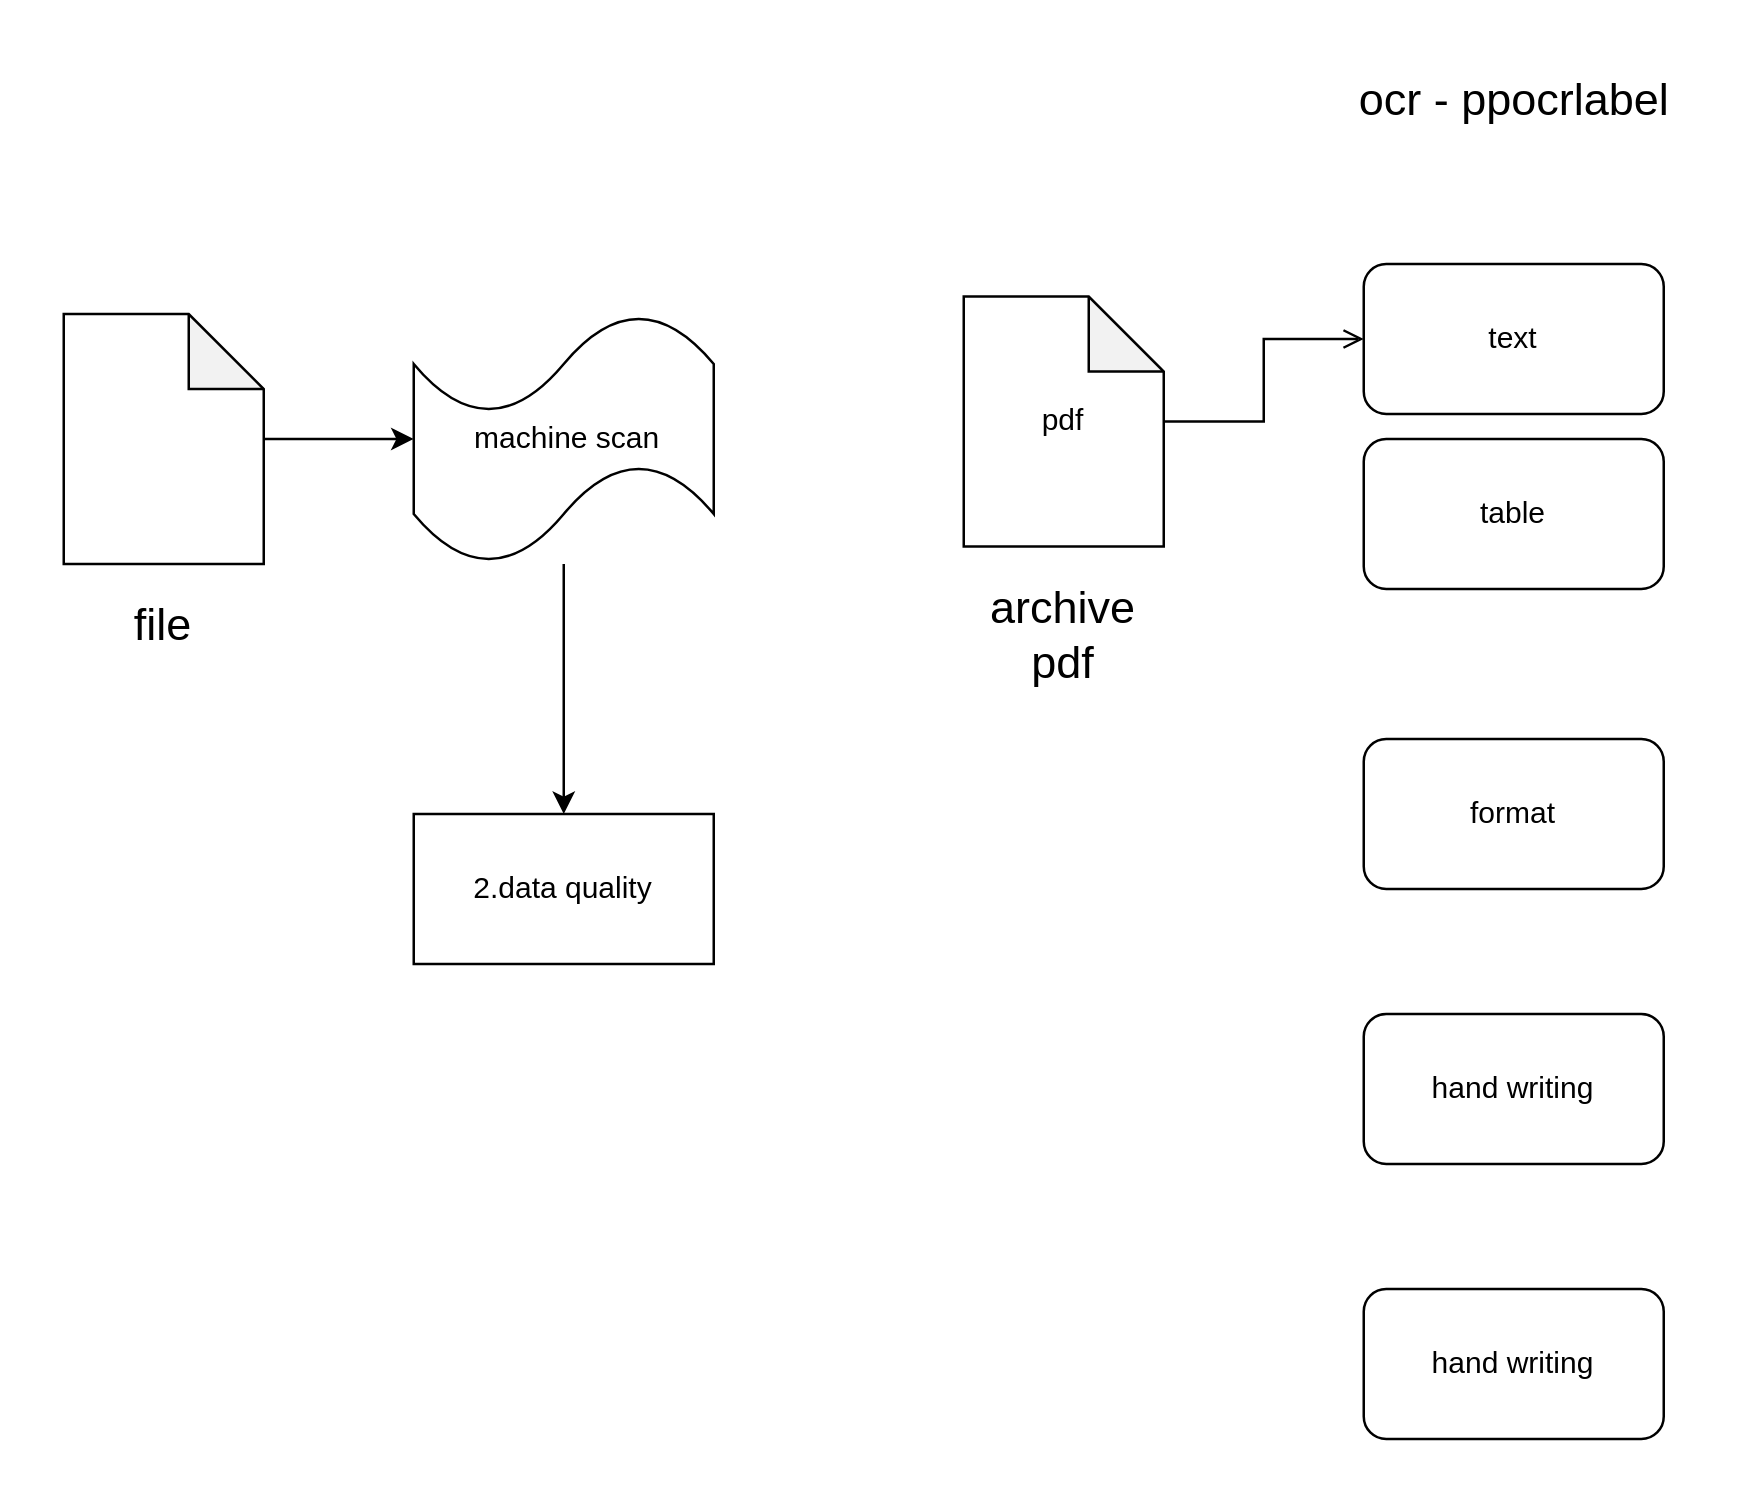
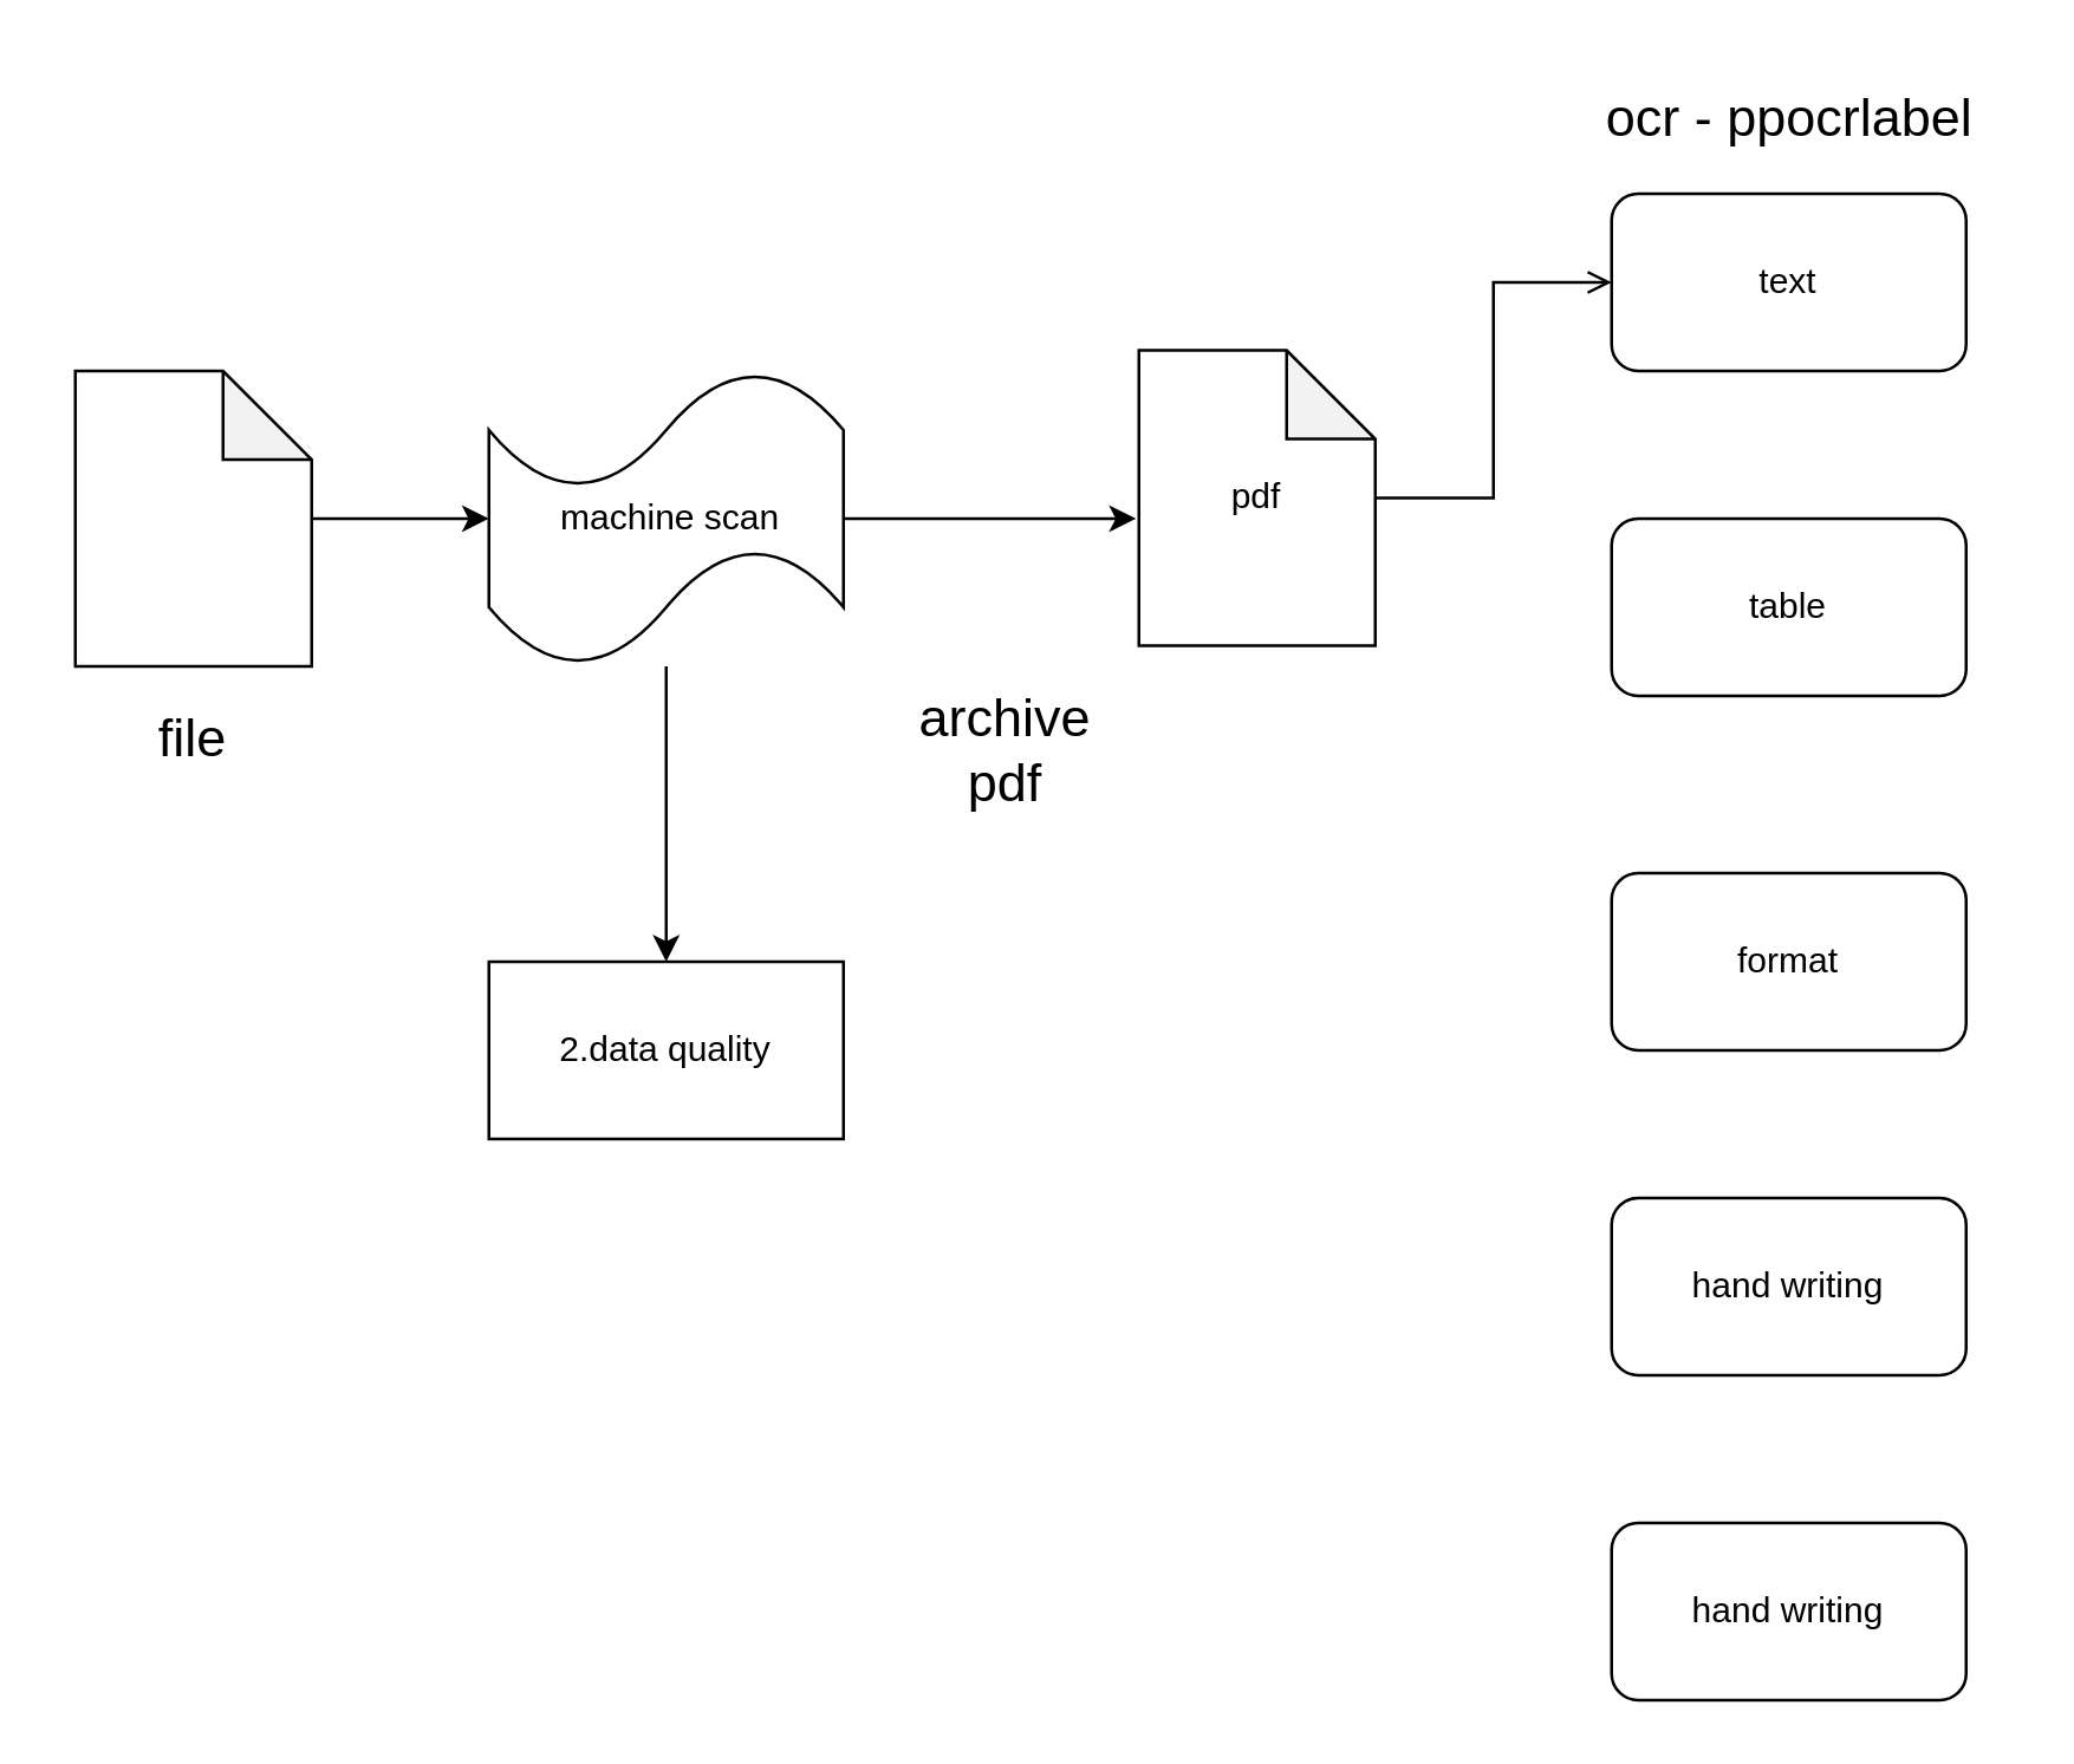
- <mxCell id="12" value="text" style="rounded=1;whiteSpace=wrap;html=1;" vertex="1" parent="1"><mxGeometry x="545" y="105" width="120" height="60" as="geometry" /></mxCell>
+ <mxCell id="12" value="text" style="rounded=1;whiteSpace=wrap;html=1;" vertex="1" parent="1"><mxGeometry x="545" y="65" width="120" height="60" as="geometry" /></mxCell>
+ <mxCell id="6" style="edgeStyle=orthogonalEdgeStyle;rounded=0;orthogonalLoop=1;jettySize=auto;html=1;exitX=1;exitY=0.5;exitDx=0;exitDy=0;exitPerimeter=0;entryX=-0.012;entryY=0.57;entryDx=0;entryDy=0;entryPerimeter=0;" edge="1" parent="1" source="7" target="10"><mxGeometry relative="1" as="geometry" /></mxCell>
- <mxCell id="11" value="&lt;font style=&quot;font-size: 18px;&quot;&gt;archive pdf&lt;br&gt;&lt;br&gt;&lt;/font&gt;" style="text;html=1;strokeColor=none;fillColor=none;align=center;verticalAlign=middle;whiteSpace=wrap;rounded=0;" vertex="1" parent="1"><mxGeometry x="385" y="235" width="80" height="60" as="geometry" /></mxCell>
+ <mxCell id="11" value="&lt;font style=&quot;font-size: 18px;&quot;&gt;archive pdf&lt;br&gt;&lt;br&gt;&lt;/font&gt;" style="text;html=1;strokeColor=none;fillColor=none;align=center;verticalAlign=middle;whiteSpace=wrap;rounded=0;" vertex="1" parent="1"><mxGeometry x="300" y="235" width="80" height="60" as="geometry" /></mxCell>
